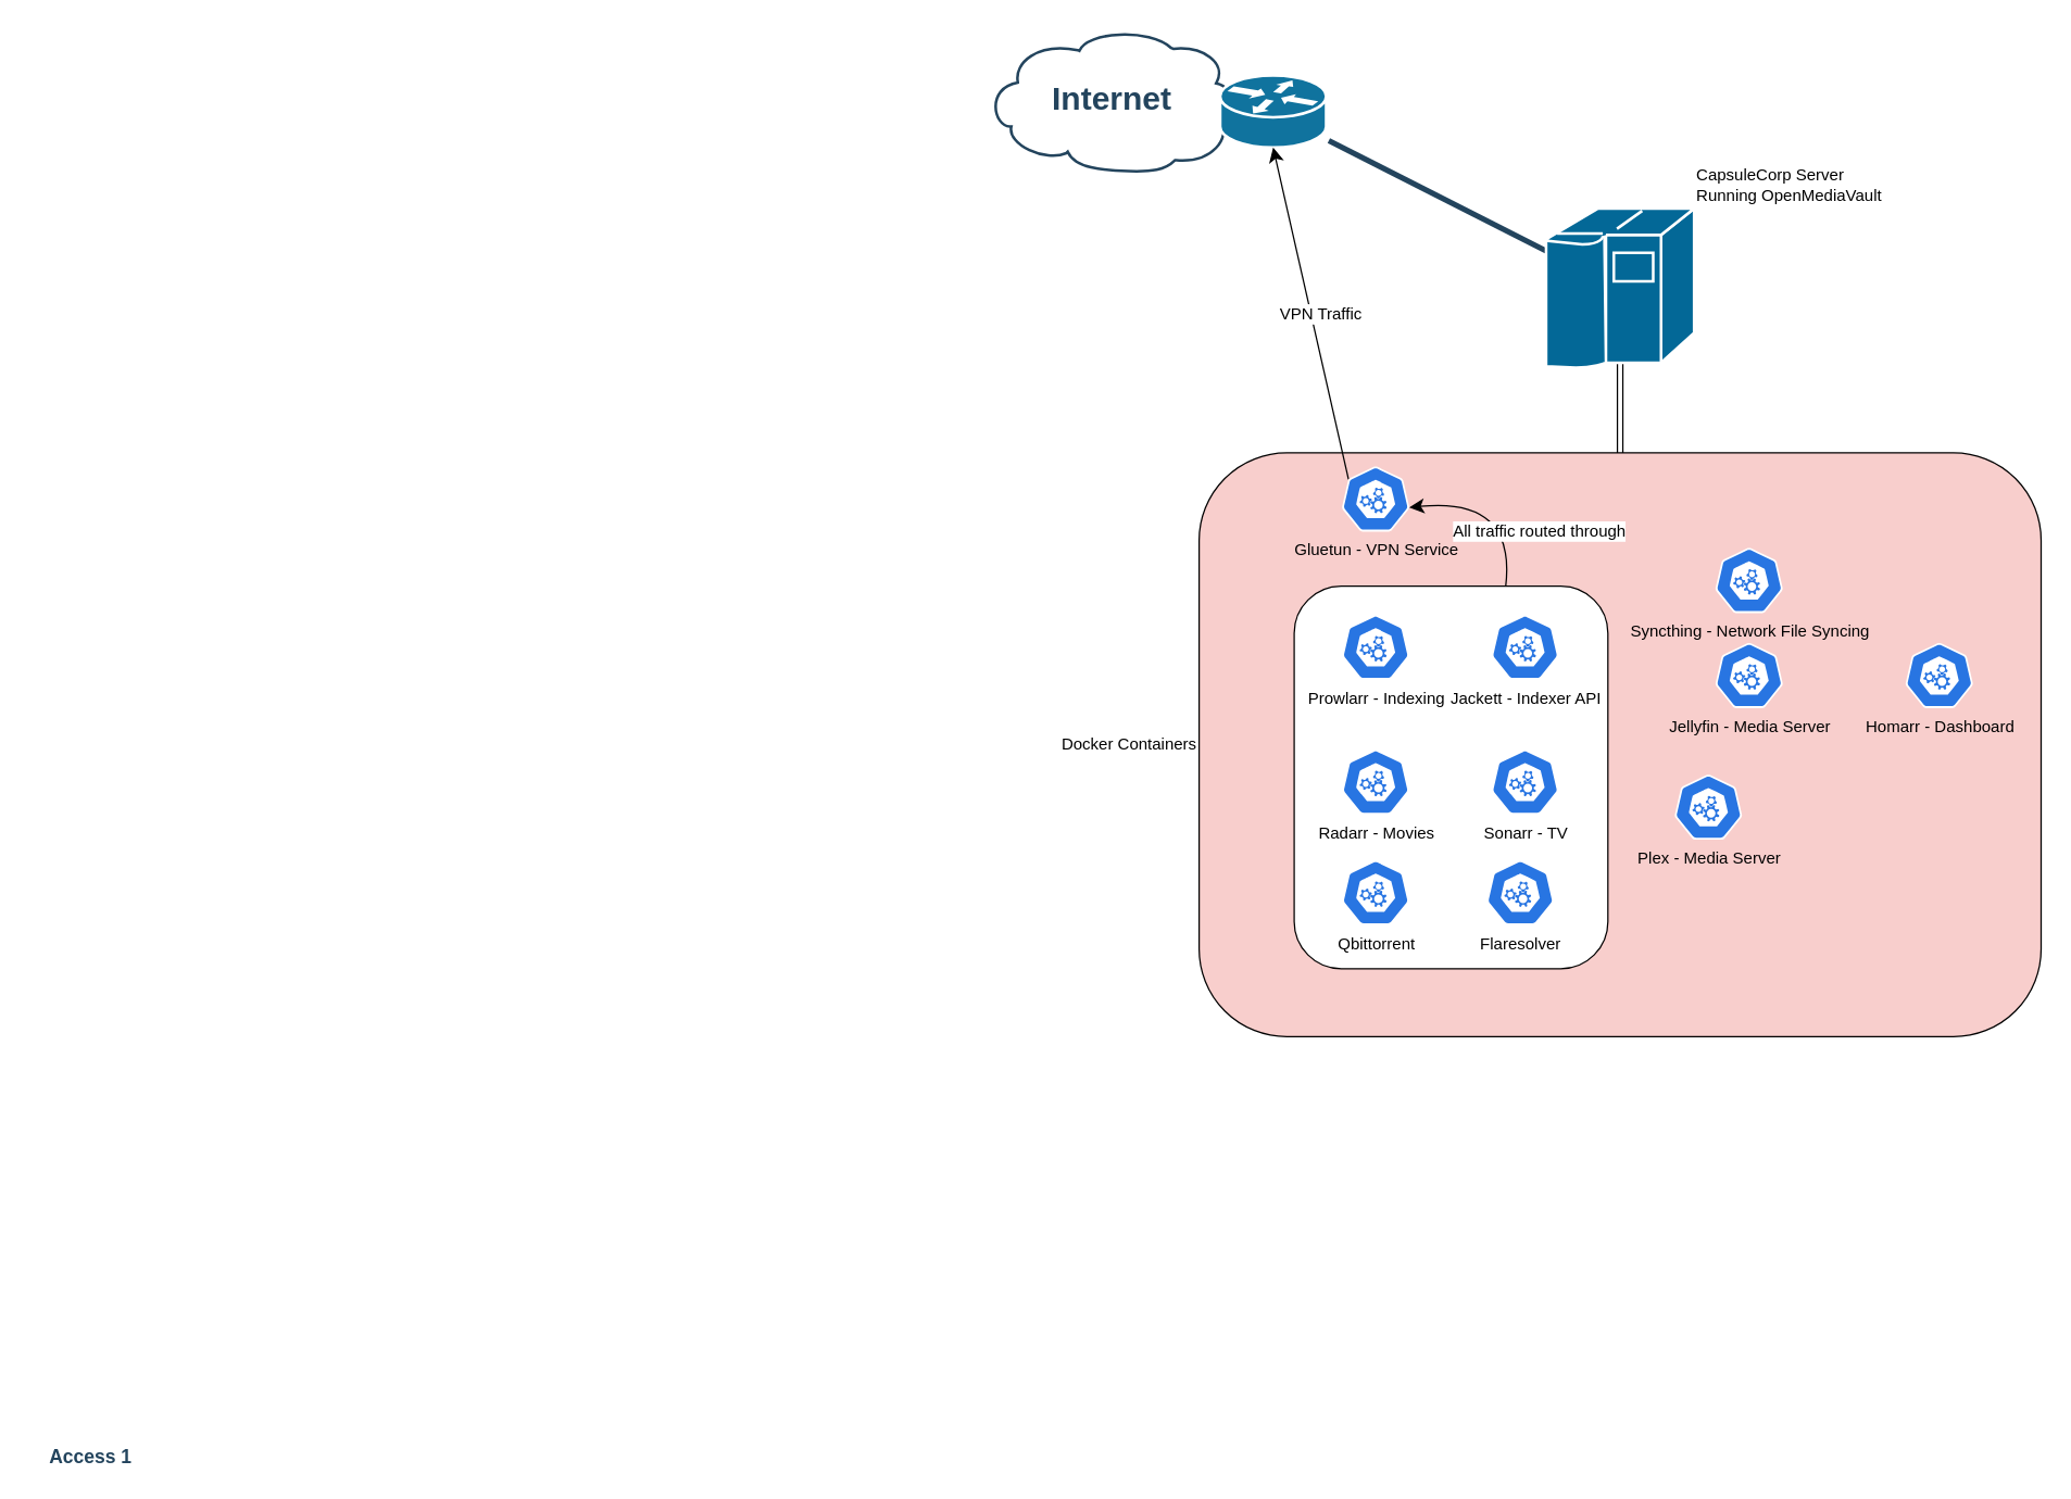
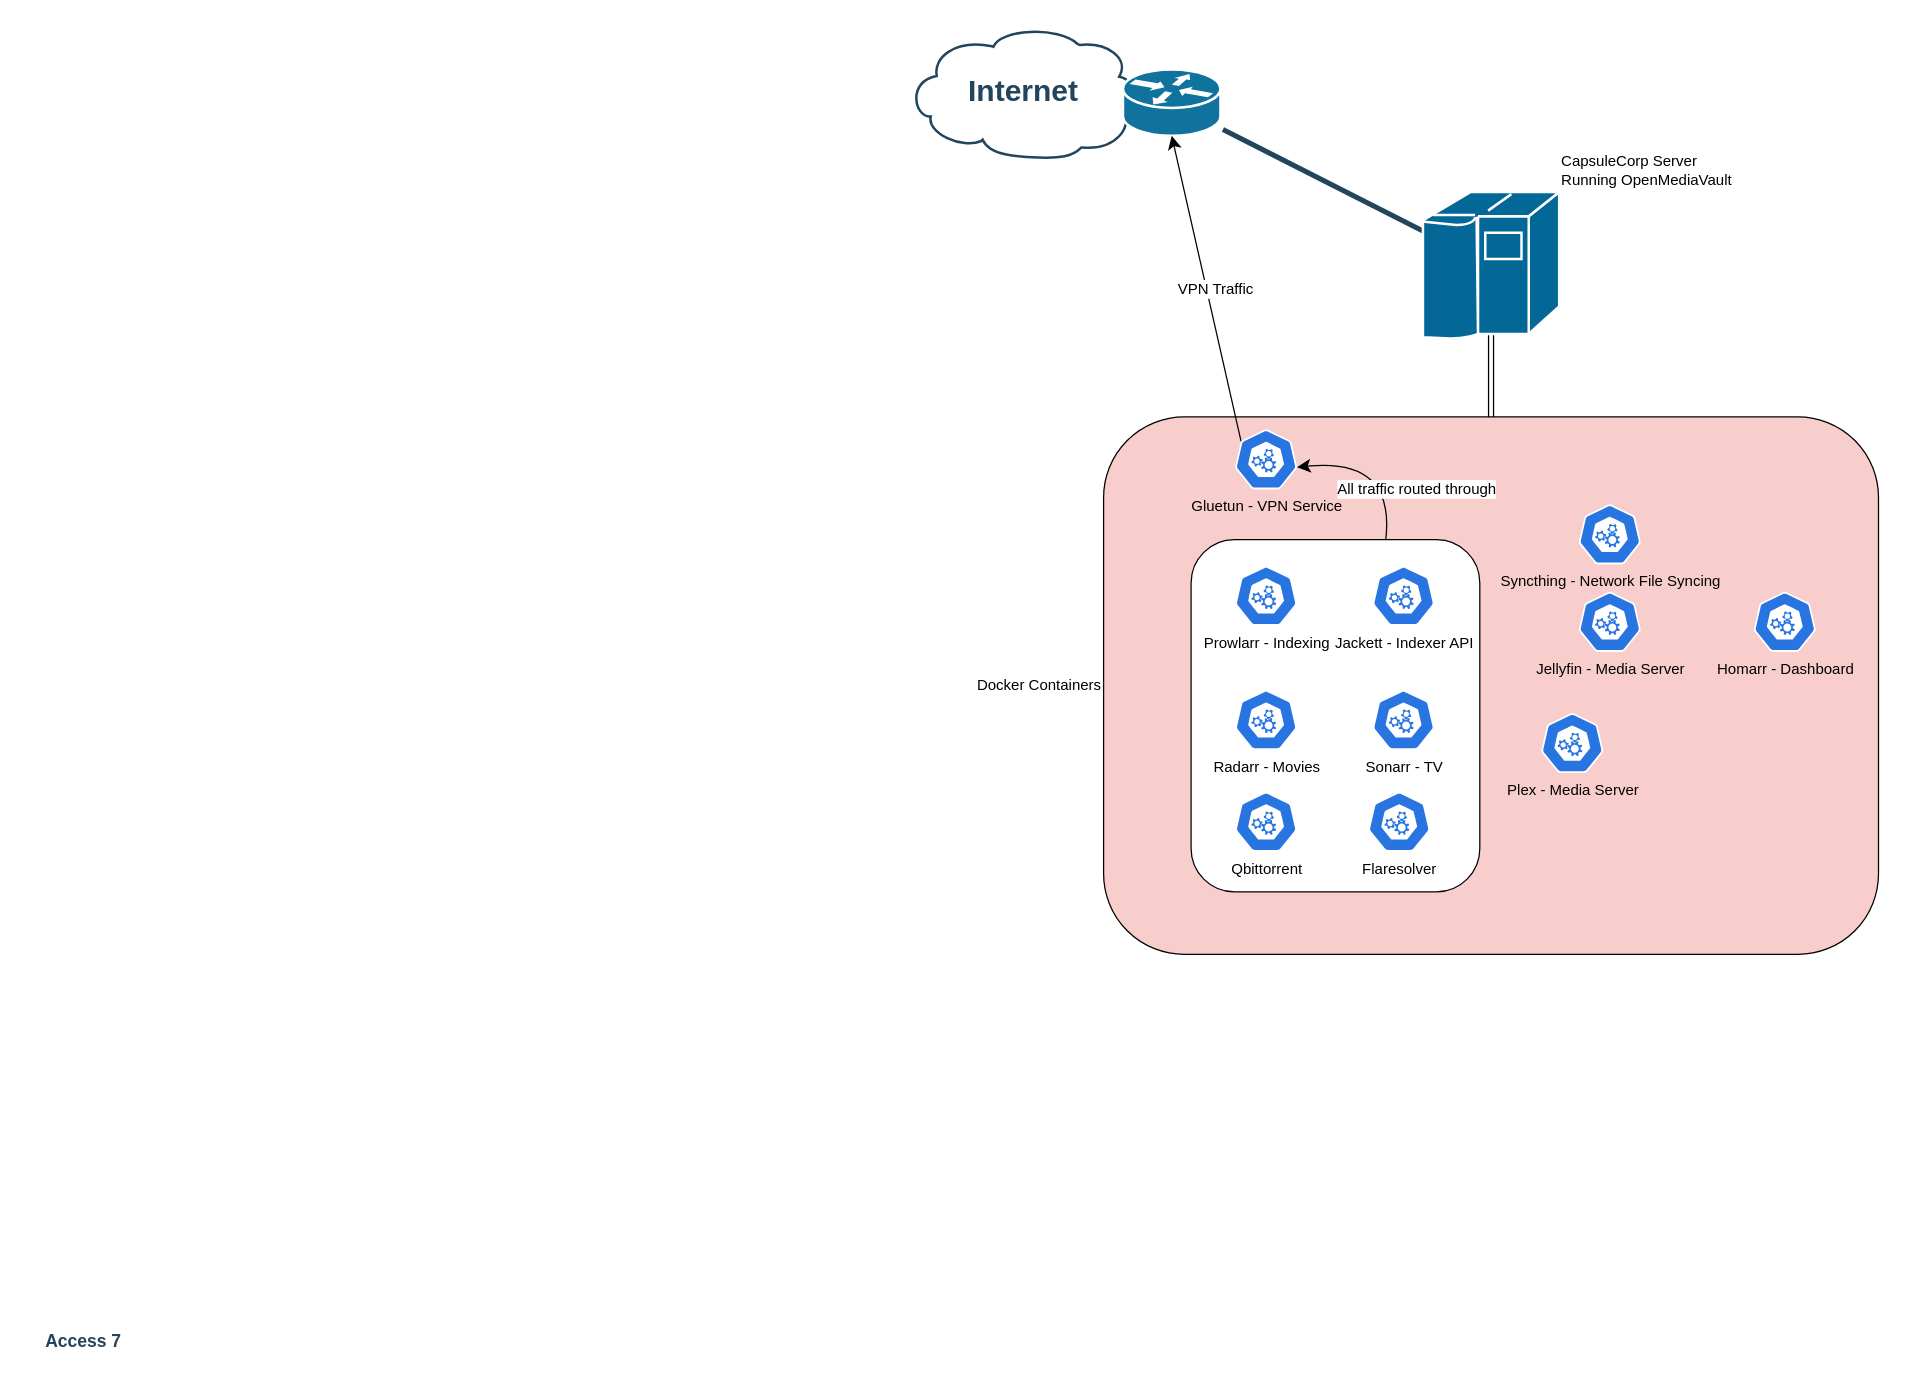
- <mxCell id="6" value="Access 1" style="rounded=1;whiteSpace=wrap;html=1;strokeColor=none;fillColor=none;fontSize=14;fontColor=#23445D;align=center;fontStyle=1" parent="1" vertex="1"><mxGeometry x="20" y="1063" width="93" height="19" as="geometry" /></mxCell>
+ <mxCell id="6" value="Access 7" style="rounded=1;whiteSpace=wrap;html=1;strokeColor=none;fillColor=none;fontSize=14;fontColor=#23445D;align=center;fontStyle=1" parent="1" vertex="1"><mxGeometry x="20" y="1063" width="93" height="19" as="geometry" /></mxCell>
